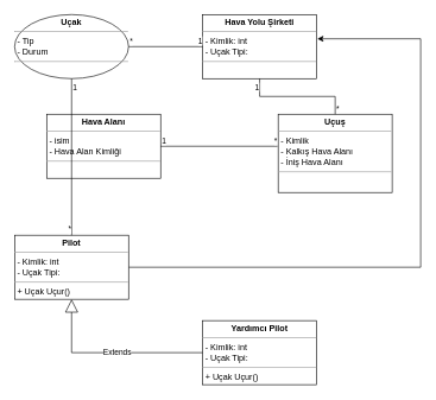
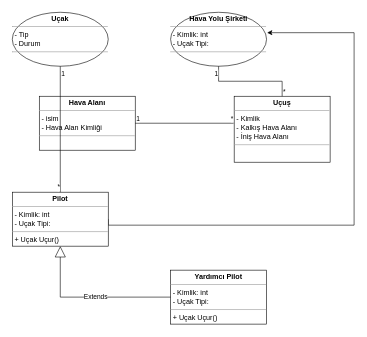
- <mxCell id="9" value="" style="endArrow=none;html=1;edgeStyle=orthogonalEdgeStyle;rounded=0;exitX=1;exitY=0.5;exitDx=0;exitDy=0;entryX=0;entryY=0.5;entryDx=0;entryDy=0;" edge="1" parent="1" source="6" target="2"><mxGeometry relative="1" as="geometry"><mxPoint x="190" y="80" as="sourcePoint" /><mxPoint x="350" y="80" as="targetPoint" /></mxGeometry></mxCell>
- <mxCell id="10" value="*" style="edgeLabel;resizable=0;html=1;align=left;verticalAlign=bottom;" connectable="0" vertex="1" parent="9"><mxGeometry x="-1" relative="1" as="geometry" /></mxCell>
- <mxCell id="11" value="1" style="edgeLabel;resizable=0;html=1;align=right;verticalAlign=bottom;" connectable="0" vertex="1" parent="9"><mxGeometry x="1" relative="1" as="geometry" /></mxCell>
- <mxCell id="2" value="&lt;p style=&quot;margin:0px;margin-top:4px;text-align:center;&quot;&gt;&lt;b&gt;Hava Yolu Şirketi&lt;/b&gt;&lt;/p&gt;&lt;hr size=&quot;1&quot;&gt;&lt;p style=&quot;margin:0px;margin-left:4px;&quot;&gt;- Kimlik: int&lt;/p&gt;&lt;p style=&quot;margin:0px;margin-left:4px;&quot;&gt;- Uçak Tipi:&amp;nbsp;&lt;/p&gt;&lt;hr size=&quot;1&quot;&gt;&lt;p style=&quot;margin:0px;margin-left:4px;&quot;&gt;&lt;br&gt;&lt;/p&gt;" style="verticalAlign=top;align=left;overflow=fill;fontSize=12;fontFamily=Helvetica;html=1;whiteSpace=wrap;" parent="1" vertex="1"><mxGeometry x="284" y="20" width="160" height="90" as="geometry" /></mxCell>
+ <mxCell id="2" value="&lt;p style=&quot;margin:0px;margin-top:4px;text-align:center;&quot;&gt;&lt;b&gt;Hava Yolu Şirketi&lt;/b&gt;&lt;/p&gt;&lt;hr size=&quot;1&quot;&gt;&lt;p style=&quot;margin:0px;margin-left:4px;&quot;&gt;- Kimlik: int&lt;/p&gt;&lt;p style=&quot;margin:0px;margin-left:4px;&quot;&gt;- Uçak Tipi:&amp;nbsp;&lt;/p&gt;&lt;hr size=&quot;1&quot;&gt;&lt;p style=&quot;margin:0px;margin-left:4px;&quot;&gt;&lt;br&gt;&lt;/p&gt;" style="ellipse;verticalAlign=top;align=left;overflow=fill;fontSize=12;fontFamily=Helvetica;html=1;whiteSpace=wrap;" parent="1" vertex="1"><mxGeometry x="284" y="20" width="160" height="90" as="geometry" /></mxCell>
- <mxCell id="4" value="&lt;p style=&quot;margin:0px;margin-top:4px;text-align:center;&quot;&gt;&lt;b&gt;Pilot&lt;/b&gt;&lt;/p&gt;&lt;hr size=&quot;1&quot;&gt;&lt;p style=&quot;margin:0px;margin-left:4px;&quot;&gt;- Kimlik: int&lt;/p&gt;&lt;p style=&quot;margin:0px;margin-left:4px;&quot;&gt;- Uçak Tipi:&amp;nbsp;&lt;/p&gt;&lt;hr size=&quot;1&quot;&gt;&lt;p style=&quot;margin:0px;margin-left:4px;&quot;&gt;+ Uçak Uçur()&lt;/p&gt;" style="verticalAlign=top;align=left;overflow=fill;fontSize=12;fontFamily=Helvetica;html=1;whiteSpace=wrap;" vertex="1" parent="1"><mxGeometry x="20" y="330" width="160" height="90" as="geometry" /></mxCell>
+ <mxCell id="4" value="&lt;p style=&quot;margin:0px;margin-top:4px;text-align:center;&quot;&gt;&lt;b&gt;Pilot&lt;/b&gt;&lt;/p&gt;&lt;hr size=&quot;1&quot;&gt;&lt;p style=&quot;margin:0px;margin-left:4px;&quot;&gt;- Kimlik: int&lt;/p&gt;&lt;p style=&quot;margin:0px;margin-left:4px;&quot;&gt;- Uçak Tipi:&amp;nbsp;&lt;/p&gt;&lt;hr size=&quot;1&quot;&gt;&lt;p style=&quot;margin:0px;margin-left:4px;&quot;&gt;+ Uçak Uçur()&lt;/p&gt;" style="verticalAlign=top;align=left;overflow=fill;fontSize=12;fontFamily=Helvetica;html=1;whiteSpace=wrap;" vertex="1" parent="1"><mxGeometry x="20" y="320" width="160" height="90" as="geometry" /></mxCell>
